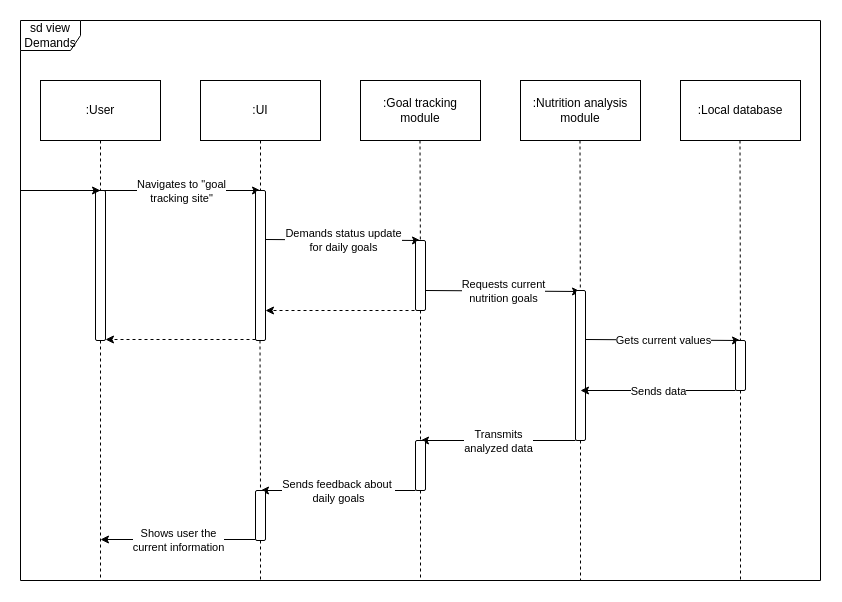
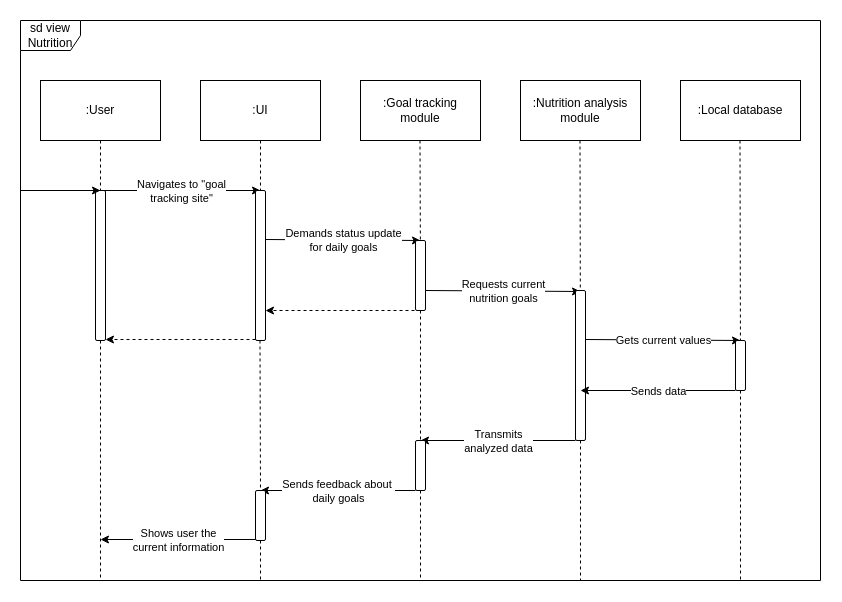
- <mxCell id="39" value="sd view&lt;div&gt;Demands&lt;/div&gt;" style="shape=umlFrame;whiteSpace=wrap;html=1;pointerEvents=0;" vertex="1" parent="1"><mxGeometry x="20" y="20" width="800" height="560" as="geometry" /></mxCell>
+ <mxCell id="39" value="sd view&lt;div&gt;Nutrition&lt;/div&gt;" style="shape=umlFrame;whiteSpace=wrap;html=1;pointerEvents=0;" vertex="1" parent="1"><mxGeometry x="20" y="20" width="800" height="560" as="geometry" /></mxCell>
